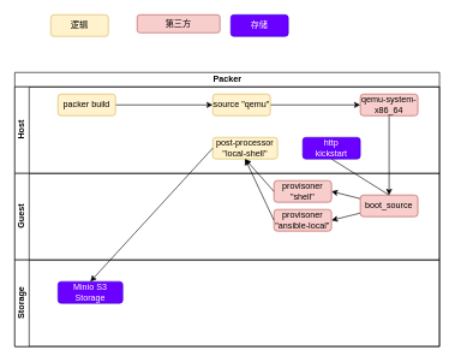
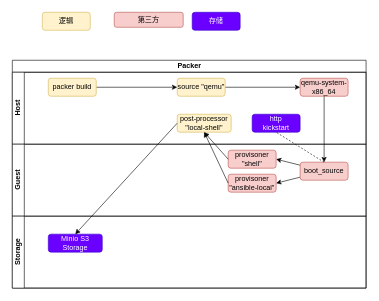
- <mxCell id="23" value="" style="endArrow=none;dashed=0;html=1;entryX=0.5;entryY=1;entryDx=0;entryDy=0;exitX=0.5;exitY=0;exitDx=0;exitDy=0;" parent="2" source="14" target="10" edge="1"><mxGeometry width="50" height="50" relative="1" as="geometry"><mxPoint x="250" y="80" as="sourcePoint" /><mxPoint x="300" y="30" as="targetPoint" /></mxGeometry></mxCell>
+ <mxCell id="23" value="" style="endArrow=none;dashed=1;html=1;entryX=0.5;entryY=1;entryDx=0;entryDy=0;exitX=0.5;exitY=0;exitDx=0;exitDy=0;" parent="2" source="14" target="10" edge="1"><mxGeometry width="50" height="50" relative="1" as="geometry"><mxPoint x="250" y="80" as="sourcePoint" /><mxPoint x="300" y="30" as="targetPoint" /></mxGeometry></mxCell>
